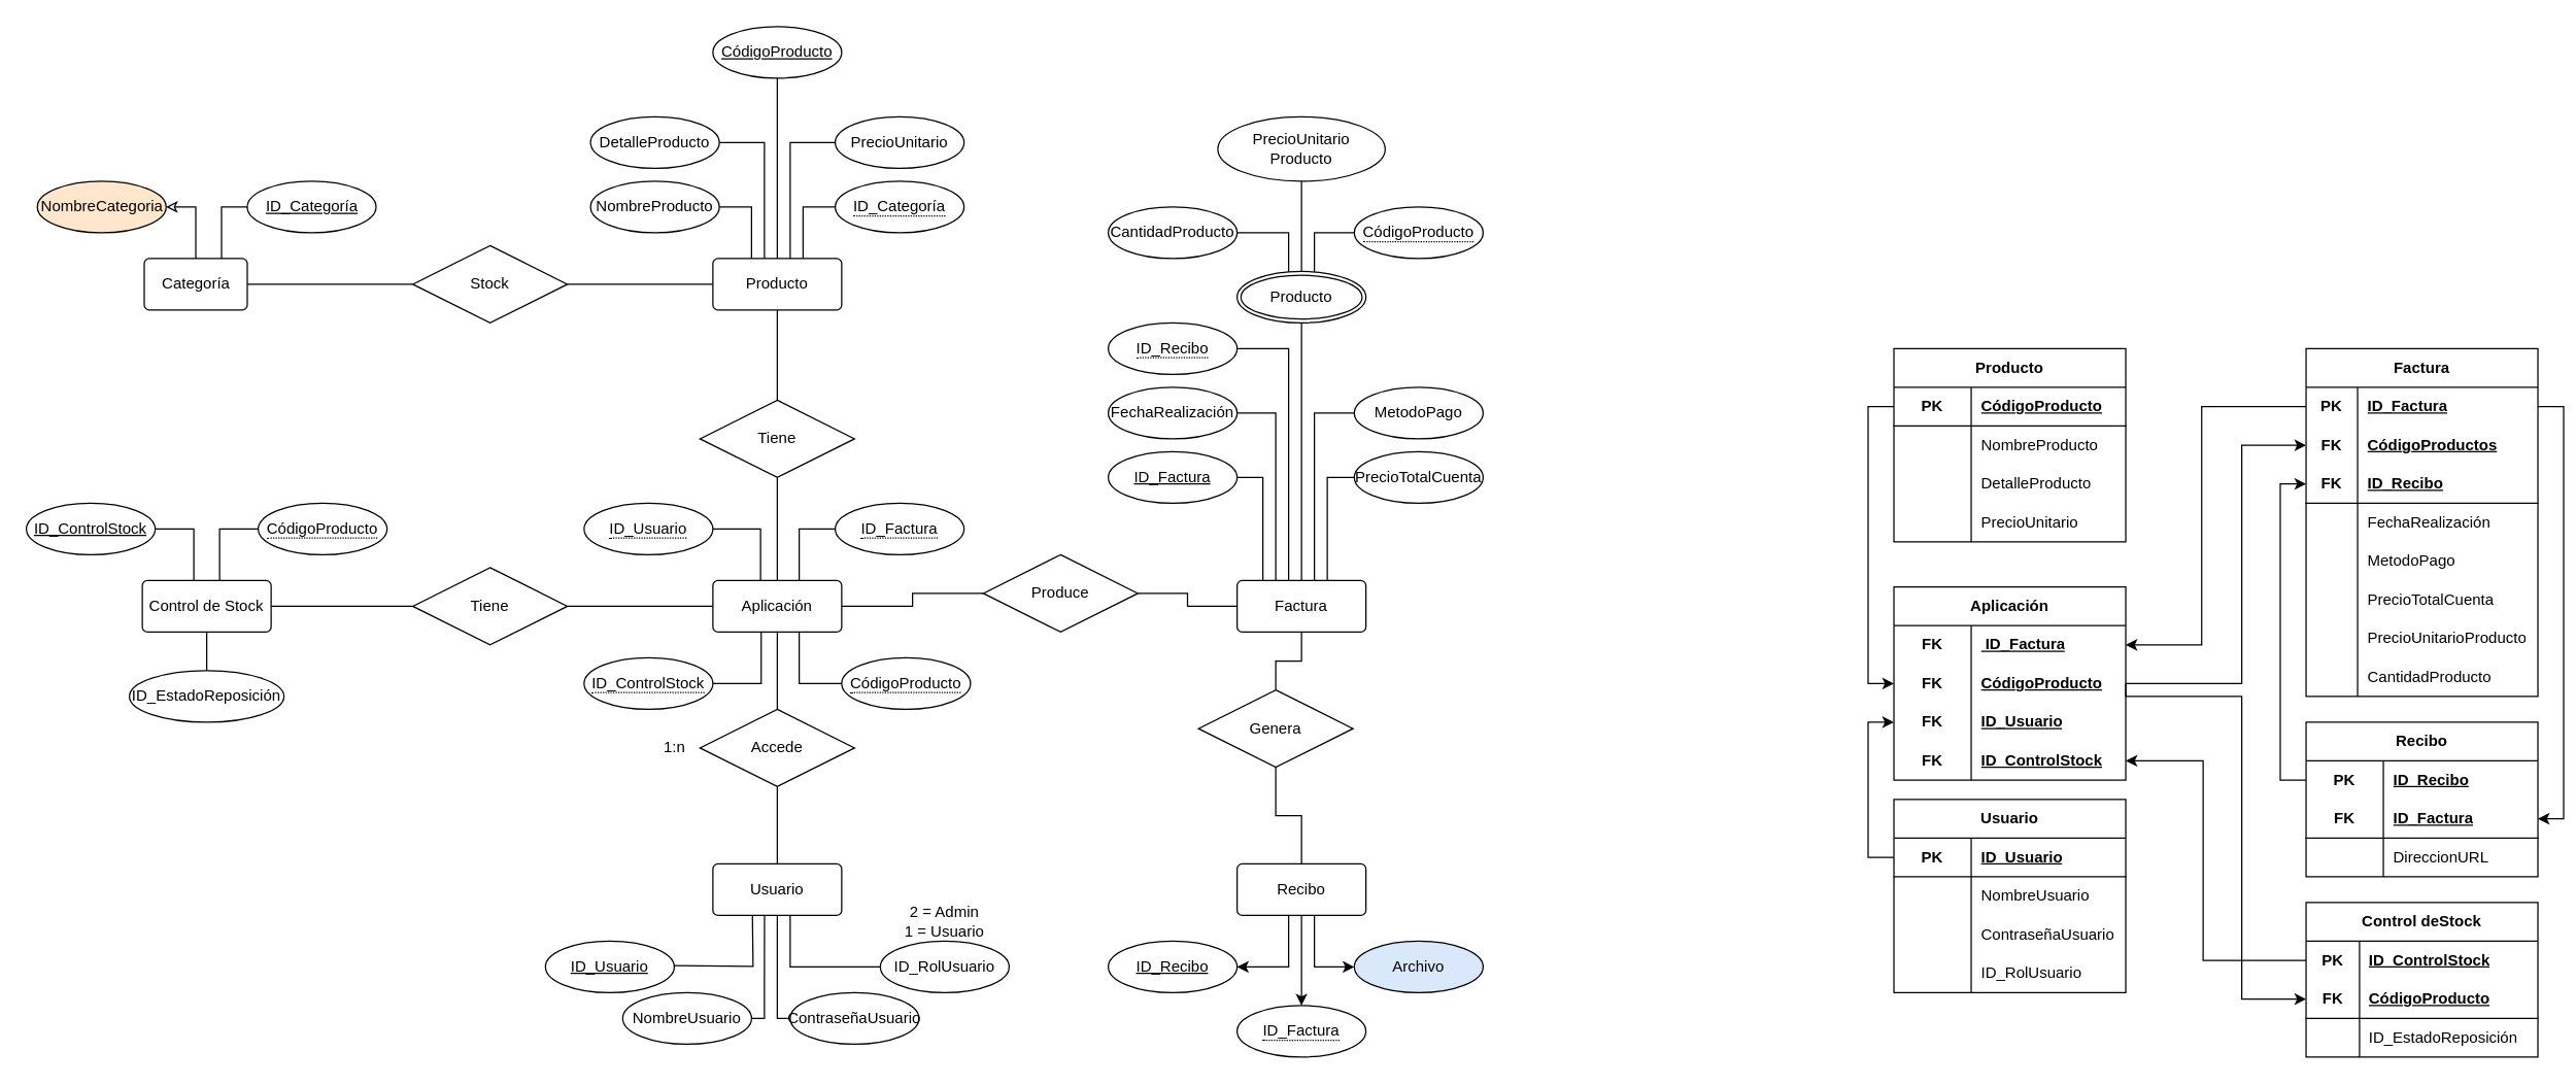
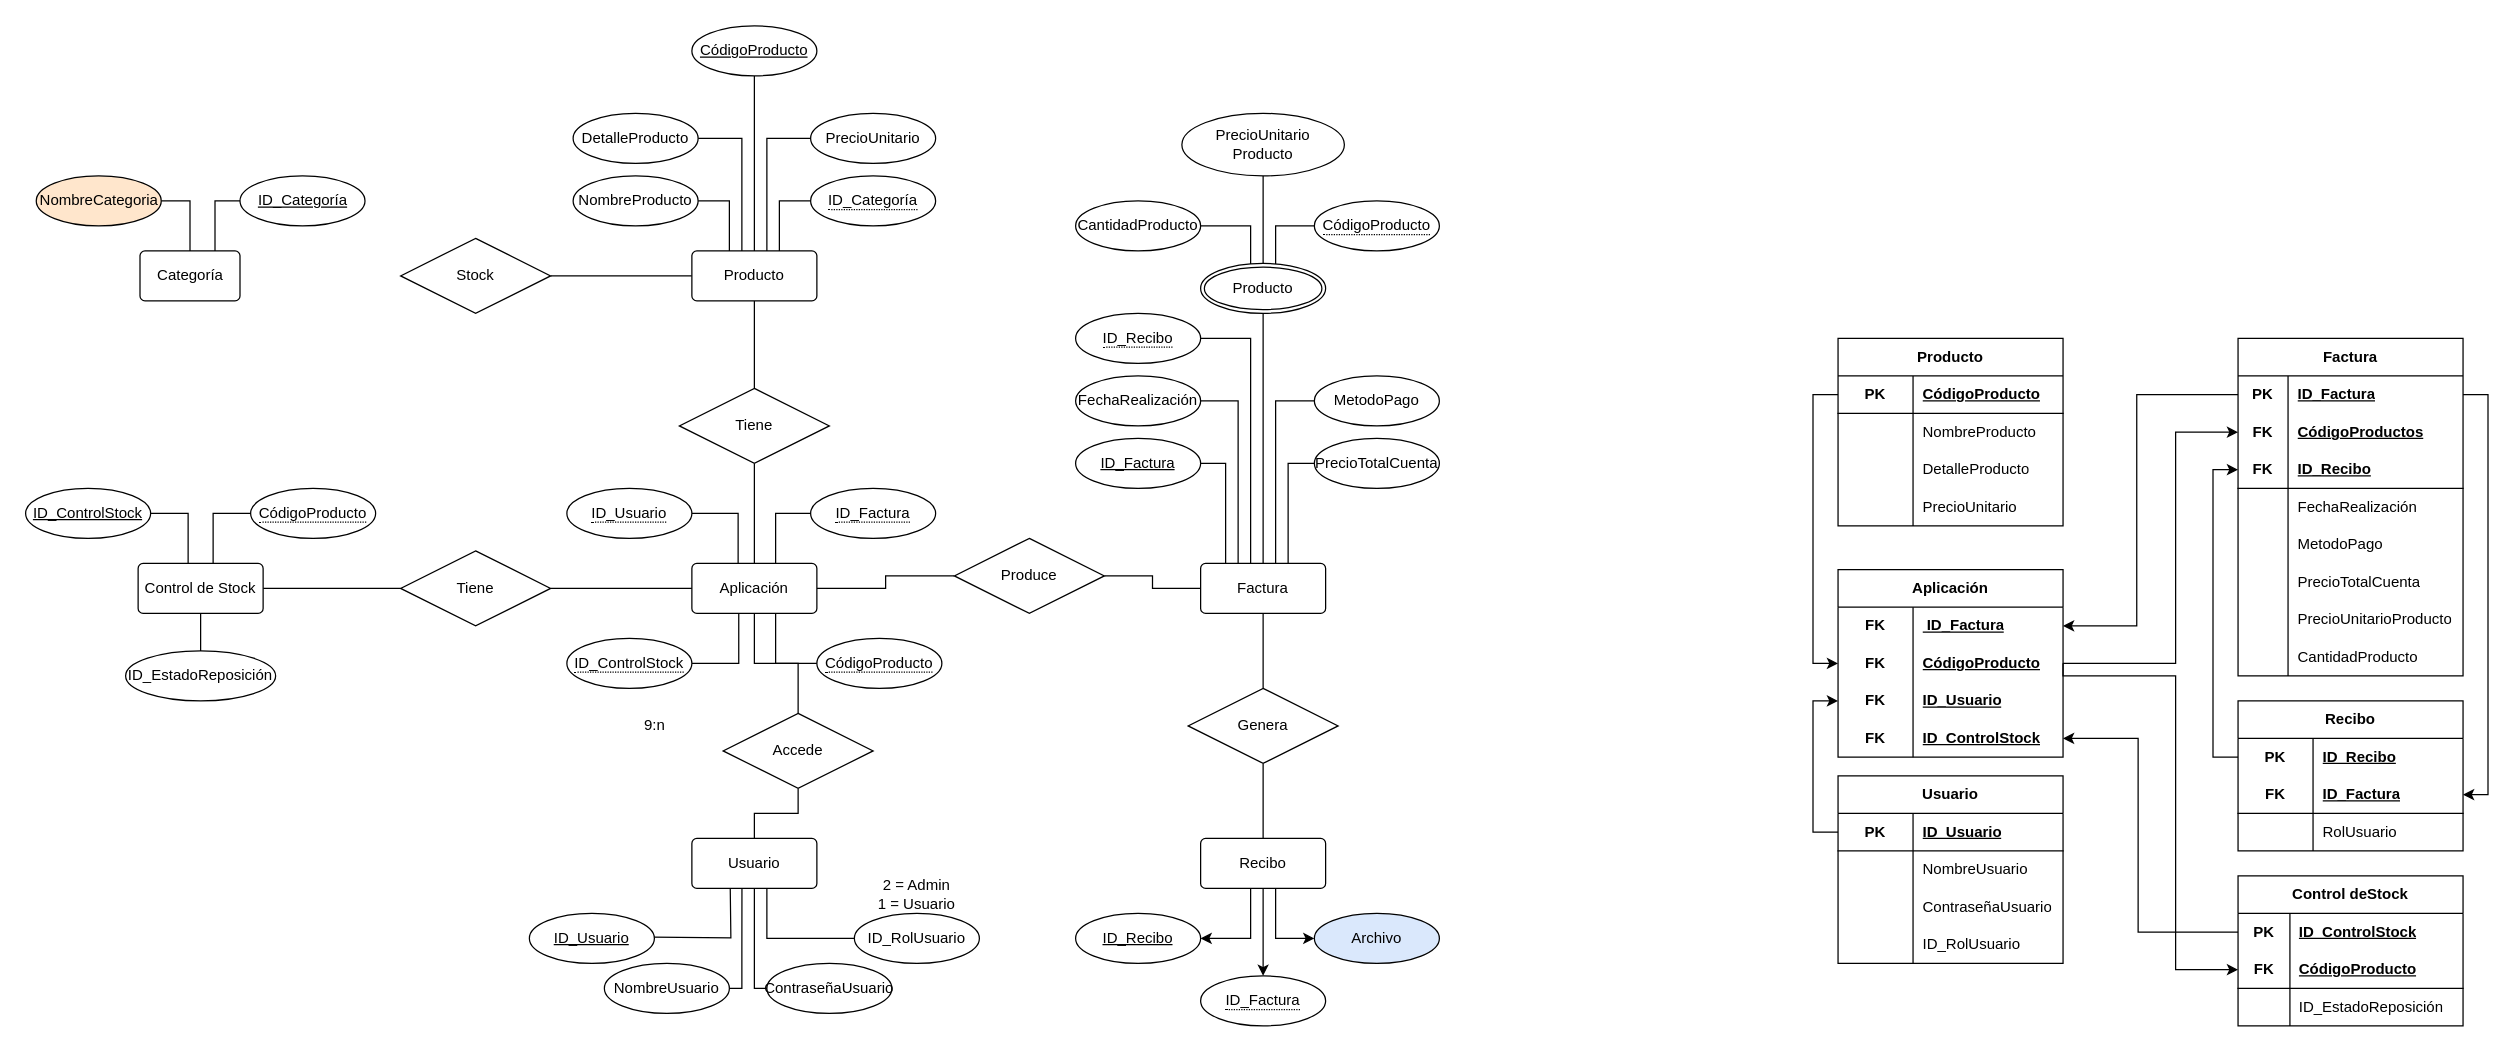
- <mxCell id="116" style="edgeStyle=orthogonalEdgeStyle;rounded=0;orthogonalLoop=1;jettySize=auto;html=1;entryX=1;entryY=0.5;entryDx=0;entryDy=0;endArrow=classic;endFill=0;" parent="1" source="117" target="120" edge="1"><mxGeometry relative="1" as="geometry"><Array as="points"><mxPoint x="151.5" y="160" /></Array></mxGeometry></mxCell>
+ <mxCell id="116" style="edgeStyle=orthogonalEdgeStyle;rounded=0;orthogonalLoop=1;jettySize=auto;html=1;entryX=1;entryY=0.5;entryDx=0;entryDy=0;endArrow=none;endFill=0;" parent="1" source="117" target="120" edge="1"><mxGeometry relative="1" as="geometry"><Array as="points"><mxPoint x="151.5" y="160" /></Array></mxGeometry></mxCell>
- <mxCell id="118" style="edgeStyle=orthogonalEdgeStyle;rounded=0;orthogonalLoop=1;jettySize=auto;html=1;entryX=1;entryY=0.5;entryDx=0;entryDy=0;endArrow=none;endFill=0;" parent="1" source="119" target="117" edge="1"><mxGeometry relative="1" as="geometry" /></mxCell>
- <mxCell id="134" value="Genera" style="shape=rhombus;perimeter=rhombusPerimeter;whiteSpace=wrap;html=1;align=center;" parent="1" vertex="1"><mxGeometry x="930" y="535" width="120" height="60" as="geometry" /></mxCell>
+ <mxCell id="134" value="Genera" style="shape=rhombus;perimeter=rhombusPerimeter;whiteSpace=wrap;html=1;align=center;" parent="1" vertex="1"><mxGeometry x="950" y="550" width="120" height="60" as="geometry" /></mxCell>
- <mxCell id="109" value="1:n" style="text;html=1;align=center;verticalAlign=middle;resizable=0;points=[];autosize=1;strokeColor=none;fillColor=none;" parent="1" vertex="1"><mxGeometry x="503" y="565" width="40" height="30" as="geometry" /></mxCell>
+ <mxCell id="109" value="9:n" style="text;html=1;align=center;verticalAlign=middle;resizable=0;points=[];autosize=1;strokeColor=none;fillColor=none;" parent="1" vertex="1"><mxGeometry x="503" y="565" width="40" height="30" as="geometry" /></mxCell>
- <mxCell id="105" value="Accede" style="shape=rhombus;perimeter=rhombusPerimeter;whiteSpace=wrap;html=1;align=center;" parent="1" vertex="1"><mxGeometry x="543" y="550" width="120" height="60" as="geometry" /></mxCell>
+ <mxCell id="105" value="Accede" style="shape=rhombus;perimeter=rhombusPerimeter;whiteSpace=wrap;html=1;align=center;" parent="1" vertex="1"><mxGeometry x="578" y="570" width="120" height="60" as="geometry" /></mxCell>
- <mxCell id="75" value="DireccionURL" style="shape=partialRectangle;connectable=0;fillColor=none;top=0;left=0;bottom=0;right=0;align=left;spacingLeft=6;overflow=hidden;html=1;whiteSpace=wrap;" parent="73" vertex="1"><mxGeometry x="60" width="120" height="30" as="geometry"><mxRectangle width="120" height="30" as="alternateBounds" /></mxGeometry></mxCell>
+ <mxCell id="75" value="RolUsuario" style="shape=partialRectangle;connectable=0;fillColor=none;top=0;left=0;bottom=0;right=0;align=left;spacingLeft=6;overflow=hidden;html=1;whiteSpace=wrap;" parent="73" vertex="1"><mxGeometry x="60" width="120" height="30" as="geometry"><mxRectangle width="120" height="30" as="alternateBounds" /></mxGeometry></mxCell>
